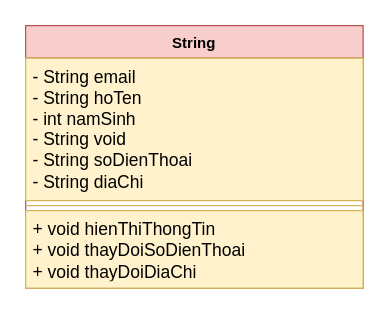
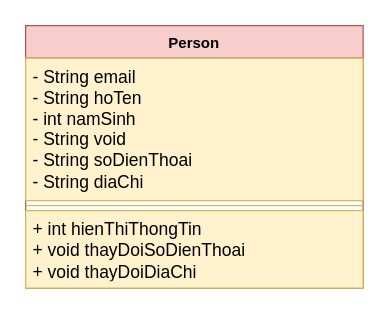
- <mxCell id="2" value="String" style="swimlane;fontStyle=1;align=center;verticalAlign=top;childLayout=stackLayout;horizontal=1;startSize=26;horizontalStack=0;resizeParent=1;resizeParentMax=0;resizeLast=0;collapsible=1;marginBottom=0;whiteSpace=wrap;html=1;fillColor=#f8cecc;strokeColor=#b85450;" vertex="1" parent="1"><mxGeometry x="20" y="20" width="270" height="210" as="geometry" /></mxCell>
+ <mxCell id="2" value="Person" style="swimlane;fontStyle=1;align=center;verticalAlign=top;childLayout=stackLayout;horizontal=1;startSize=26;horizontalStack=0;resizeParent=1;resizeParentMax=0;resizeLast=0;collapsible=1;marginBottom=0;whiteSpace=wrap;html=1;fillColor=#f8cecc;strokeColor=#b85450;" vertex="1" parent="1"><mxGeometry x="20" y="20" width="270" height="210" as="geometry" /></mxCell>
- <mxCell id="5" value="&lt;font style=&quot;font-size: 14px;&quot;&gt;+ void hienThiThongTin&lt;br&gt;+ void thayDoiSoDienThoai&lt;br&gt;+ void thayDoiDiaChi&lt;/font&gt;" style="text;strokeColor=#d6b656;fillColor=#fff2cc;align=left;verticalAlign=top;spacingLeft=4;spacingRight=4;overflow=hidden;rotatable=0;points=[[0,0.5],[1,0.5]];portConstraint=eastwest;whiteSpace=wrap;html=1;" vertex="1" parent="2"><mxGeometry y="148" width="270" height="62" as="geometry" /></mxCell>
+ <mxCell id="5" value="&lt;font style=&quot;font-size: 14px;&quot;&gt;+ int hienThiThongTin&lt;br&gt;+ void thayDoiSoDienThoai&lt;br&gt;+ void thayDoiDiaChi&lt;/font&gt;" style="text;strokeColor=#d6b656;fillColor=#fff2cc;align=left;verticalAlign=top;spacingLeft=4;spacingRight=4;overflow=hidden;rotatable=0;points=[[0,0.5],[1,0.5]];portConstraint=eastwest;whiteSpace=wrap;html=1;" vertex="1" parent="2"><mxGeometry y="148" width="270" height="62" as="geometry" /></mxCell>
